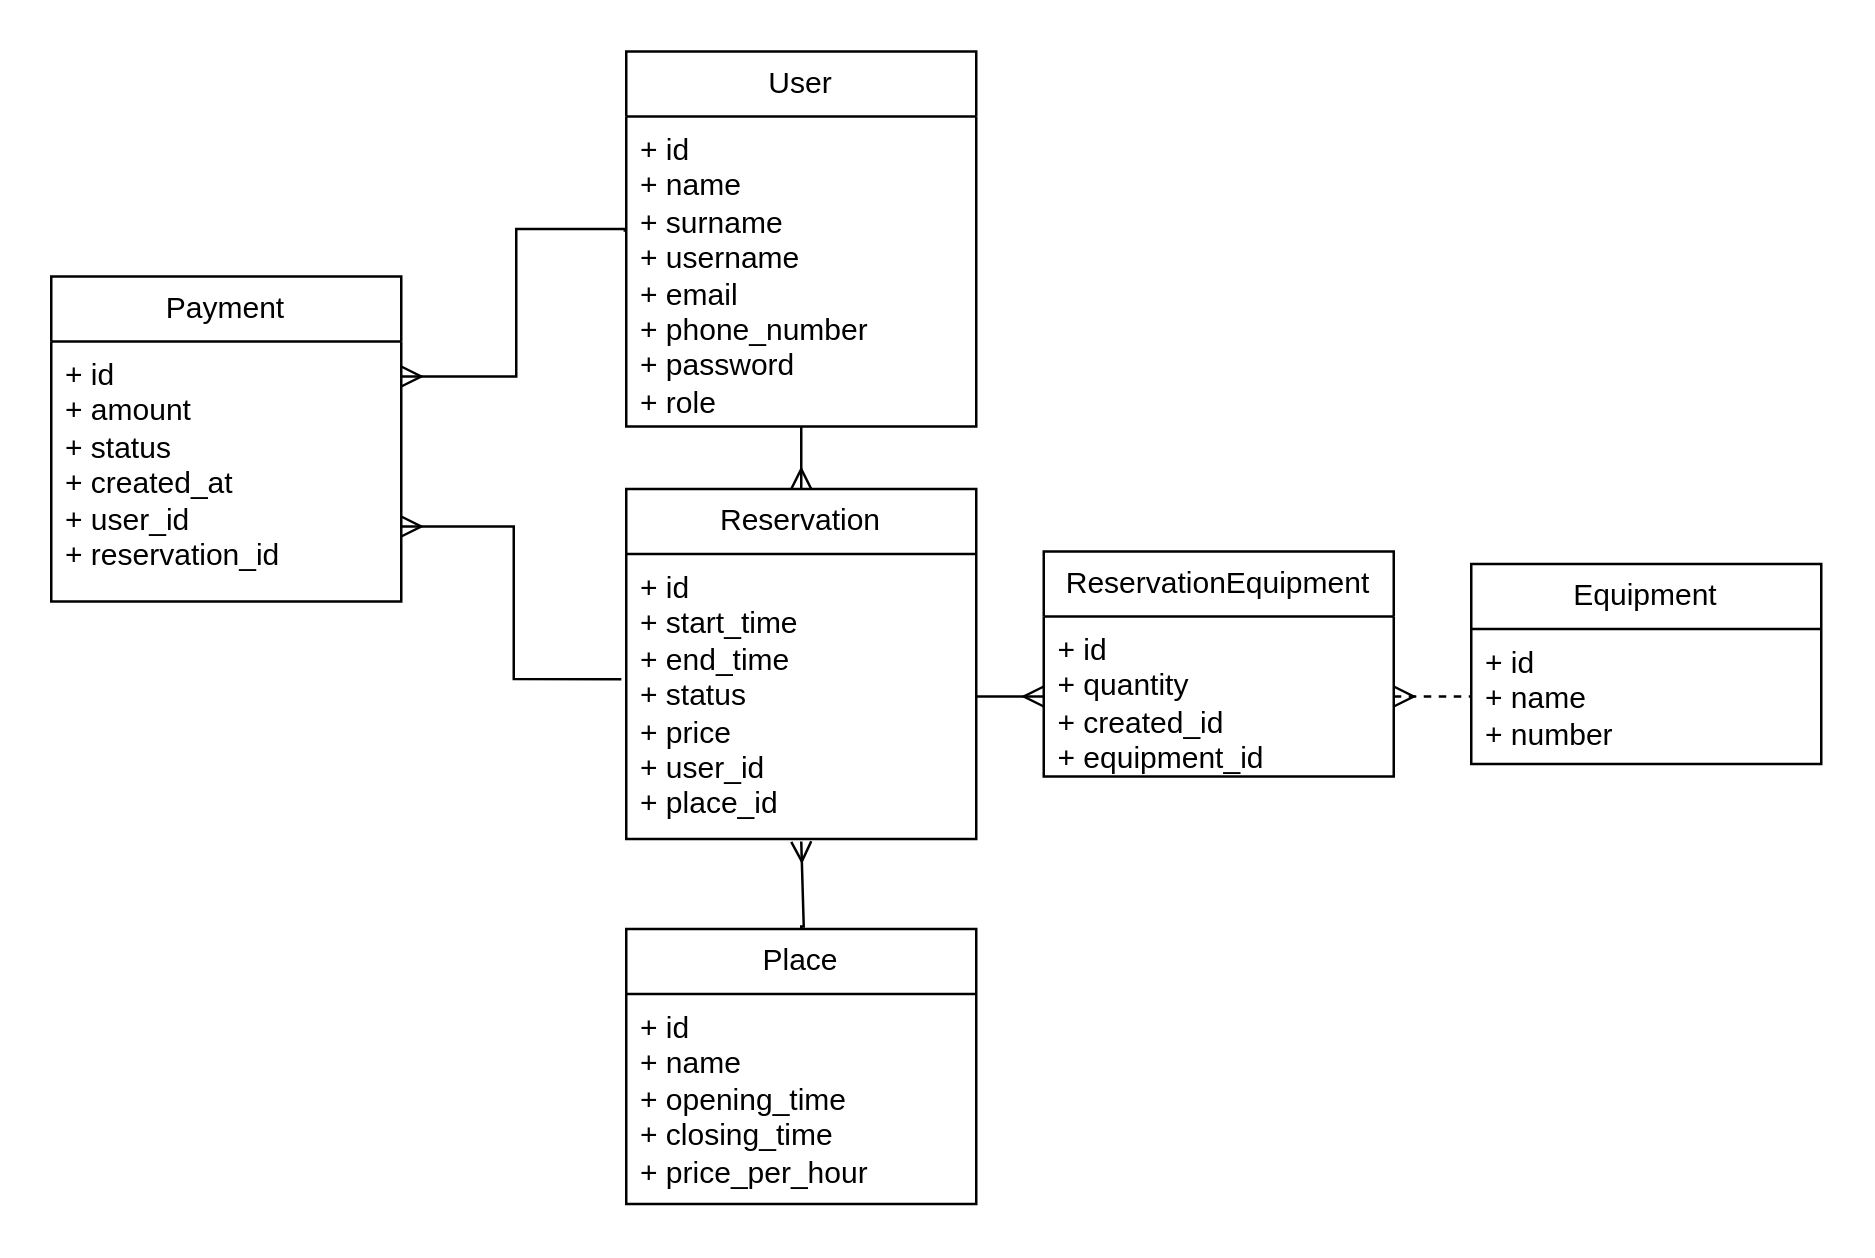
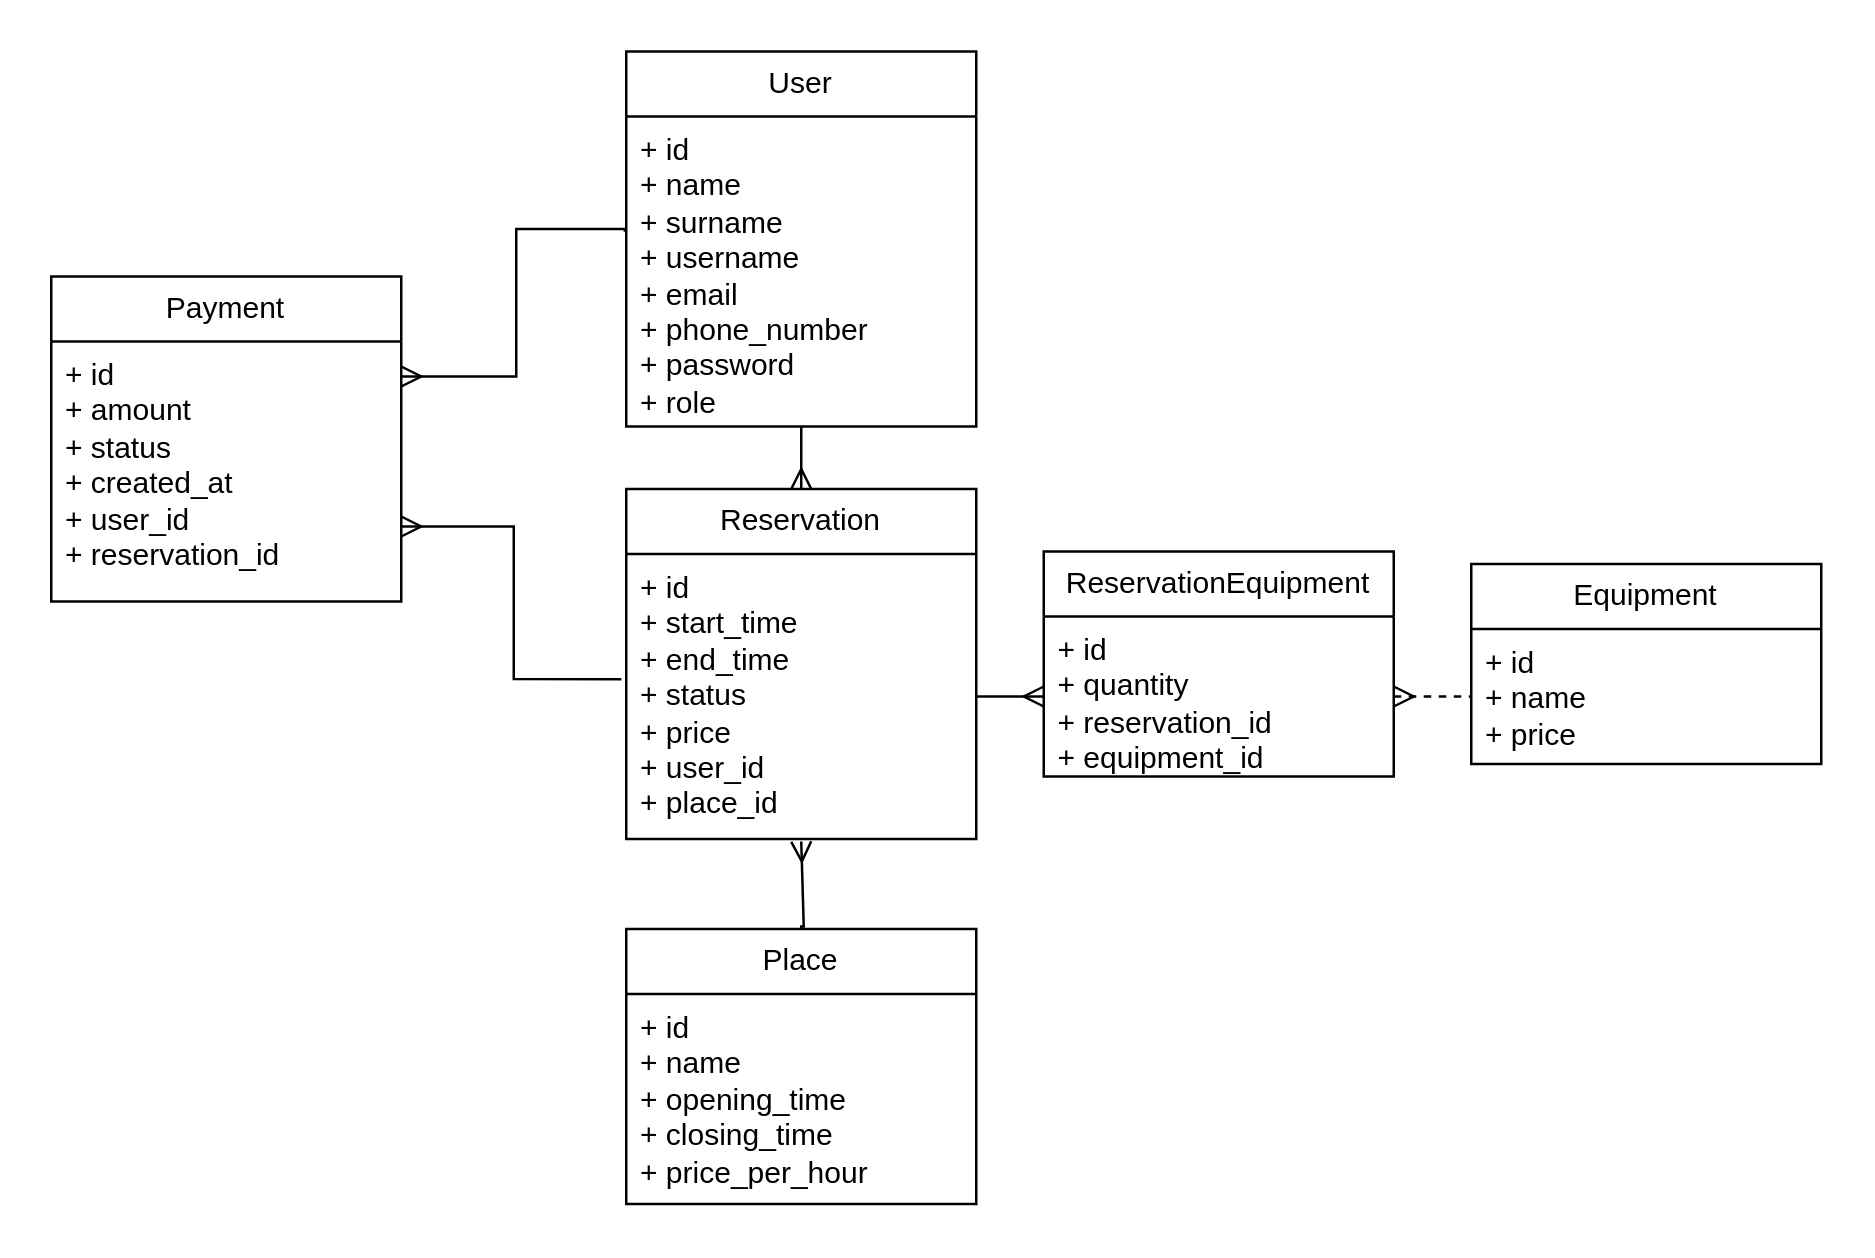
- <mxCell id="11" value="+ id&lt;div&gt;+ name&lt;/div&gt;&lt;div&gt;+ number&lt;/div&gt;&lt;div&gt;&lt;br&gt;&lt;/div&gt;" style="text;strokeColor=none;fillColor=none;align=left;verticalAlign=top;spacingLeft=4;spacingRight=4;overflow=hidden;rotatable=0;points=[[0,0.5],[1,0.5]];portConstraint=eastwest;whiteSpace=wrap;html=1;" parent="10" vertex="1"><mxGeometry y="26" width="140" height="54" as="geometry" /></mxCell>
+ <mxCell id="11" value="+ id&lt;div&gt;+ name&lt;/div&gt;&lt;div&gt;+ price&lt;/div&gt;&lt;div&gt;&lt;br&gt;&lt;/div&gt;" style="text;strokeColor=none;fillColor=none;align=left;verticalAlign=top;spacingLeft=4;spacingRight=4;overflow=hidden;rotatable=0;points=[[0,0.5],[1,0.5]];portConstraint=eastwest;whiteSpace=wrap;html=1;" parent="10" vertex="1"><mxGeometry y="26" width="140" height="54" as="geometry" /></mxCell>
- <mxCell id="17" value="+ id&lt;div&gt;+ quantity&lt;br&gt;&lt;div&gt;+ created_id&lt;/div&gt;&lt;div&gt;&lt;span style=&quot;background-color: transparent; color: light-dark(rgb(0, 0, 0), rgb(255, 255, 255));&quot;&gt;+ equipment_id&lt;/span&gt;&lt;/div&gt;&lt;/div&gt;" style="text;strokeColor=none;fillColor=none;align=left;verticalAlign=top;spacingLeft=4;spacingRight=4;overflow=hidden;rotatable=0;points=[[0,0.5],[1,0.5]];portConstraint=eastwest;whiteSpace=wrap;html=1;" parent="16" vertex="1"><mxGeometry y="26" width="140" height="64" as="geometry" /></mxCell>
+ <mxCell id="17" value="+ id&lt;div&gt;+ quantity&lt;br&gt;&lt;div&gt;+ reservation_id&lt;/div&gt;&lt;div&gt;&lt;span style=&quot;background-color: transparent; color: light-dark(rgb(0, 0, 0), rgb(255, 255, 255));&quot;&gt;+ equipment_id&lt;/span&gt;&lt;/div&gt;&lt;/div&gt;" style="text;strokeColor=none;fillColor=none;align=left;verticalAlign=top;spacingLeft=4;spacingRight=4;overflow=hidden;rotatable=0;points=[[0,0.5],[1,0.5]];portConstraint=eastwest;whiteSpace=wrap;html=1;" parent="16" vertex="1"><mxGeometry y="26" width="140" height="64" as="geometry" /></mxCell>
